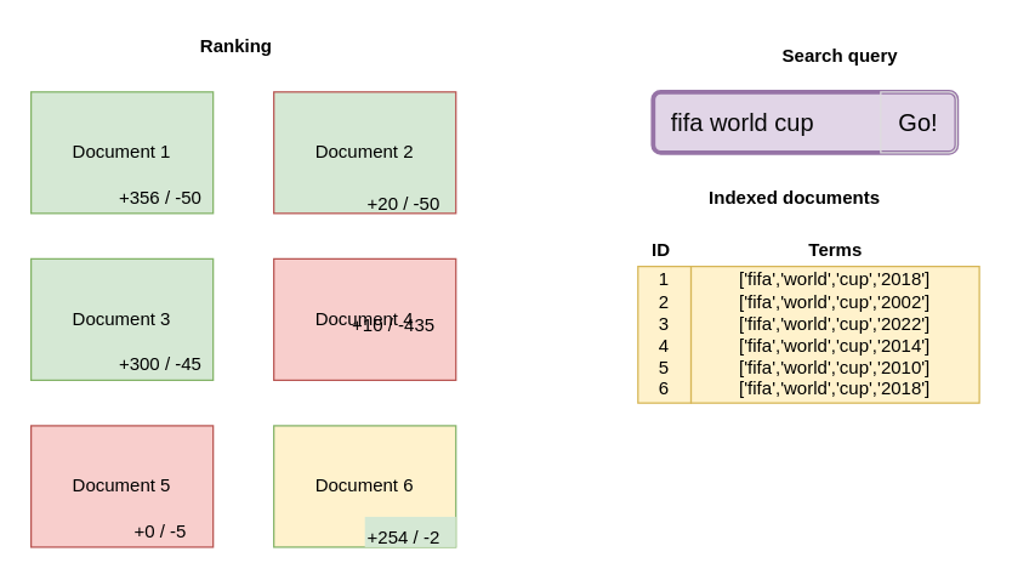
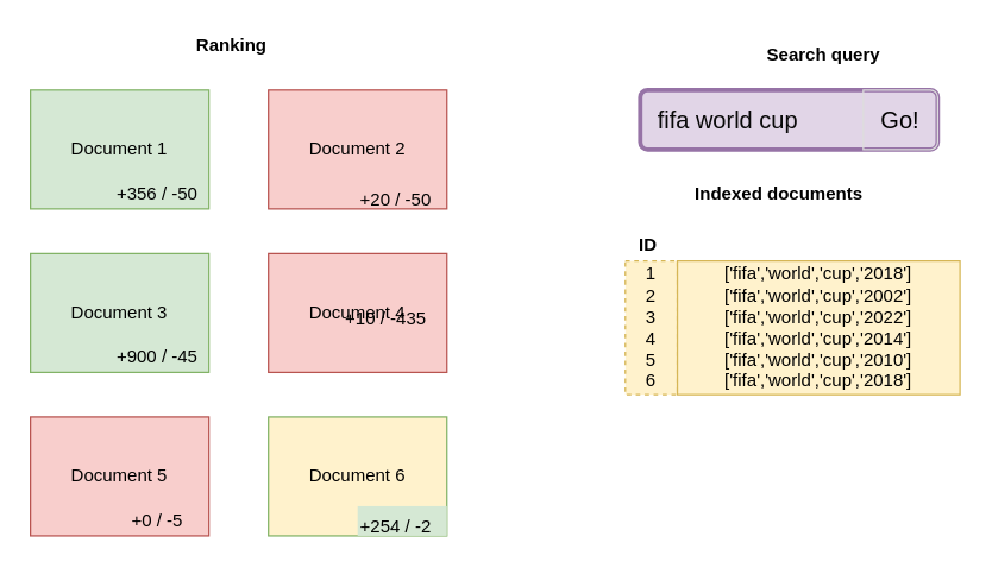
- <mxCell id="18" value="Document 2" style="rounded=0;whiteSpace=wrap;html=1;strokeColor=#b85450;strokeWidth=1;fillColor=#d5e8d4;" parent="1" vertex="1"><mxGeometry x="180" y="60" width="120" height="80" as="geometry" /></mxCell>
+ <mxCell id="18" value="Document 2" style="rounded=0;whiteSpace=wrap;html=1;strokeColor=#b85450;strokeWidth=1;fillColor=#f8cecc;" parent="1" vertex="1"><mxGeometry x="180" y="60" width="120" height="80" as="geometry" /></mxCell>
- <mxCell id="13" value="Terms" style="text;html=1;align=center;verticalAlign=middle;resizable=0;points=[];;autosize=1;fontStyle=1" parent="1" vertex="1"><mxGeometry x="525" y="155" width="50" height="20" as="geometry" /></mxCell>
- <mxCell id="14" value="1&lt;br&gt;2&lt;br&gt;3&lt;br&gt;4&lt;br&gt;5&lt;br&gt;6" style="rounded=0;whiteSpace=wrap;html=1;strokeColor=#d6b656;strokeWidth=1;fillColor=#fff2cc;" parent="1" vertex="1"><mxGeometry x="420" y="175" width="35" height="90" as="geometry" /></mxCell>
+ <mxCell id="14" value="1&lt;br&gt;2&lt;br&gt;3&lt;br&gt;4&lt;br&gt;5&lt;br&gt;6" style="rounded=0;whiteSpace=wrap;html=1;strokeColor=#d6b656;strokeWidth=1;fillColor=#fff2cc;dashed=1;" parent="1" vertex="1"><mxGeometry x="420" y="175" width="35" height="90" as="geometry" /></mxCell>
- <mxCell id="7" value="+300 / -45" style="text;html=1;align=center;verticalAlign=middle;resizable=0;points=[];;autosize=1;" parent="1" vertex="1"><mxGeometry x="70" y="230" width="70" height="20" as="geometry" /></mxCell>
+ <mxCell id="7" value="+900 / -45" style="text;html=1;align=center;verticalAlign=middle;resizable=0;points=[];;autosize=1;" parent="1" vertex="1"><mxGeometry x="70" y="230" width="70" height="20" as="geometry" /></mxCell>
